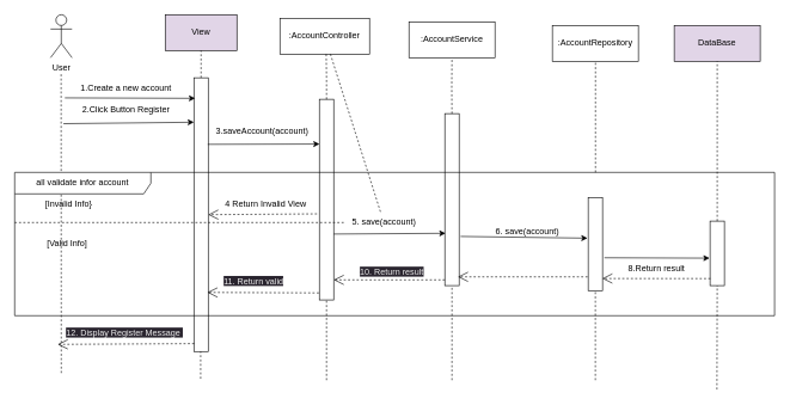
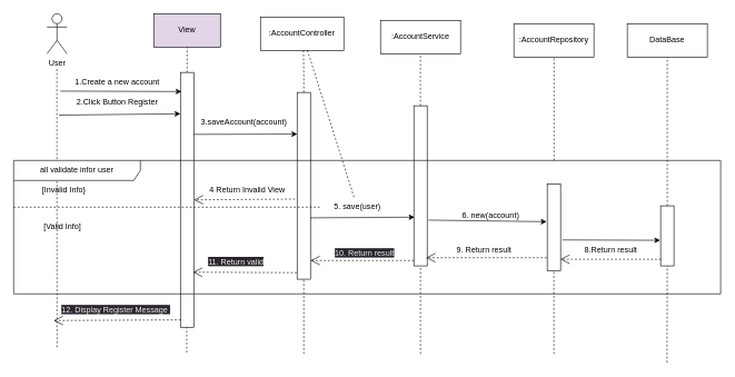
- <mxCell id="7" value="DataBase" style="rounded=0;whiteSpace=wrap;html=1;fillColor=#e1d5e7;" parent="1" vertex="1"><mxGeometry x="940" y="35" width="120" height="50" as="geometry" /></mxCell>
+ <mxCell id="7" value="DataBase" style="rounded=0;whiteSpace=wrap;html=1;" parent="1" vertex="1"><mxGeometry x="940" y="35" width="120" height="50" as="geometry" /></mxCell>
- <mxCell id="29" value="all validate infor account" style="shape=umlFrame;whiteSpace=wrap;html=1;pointerEvents=0;width=190;height=30;" parent="1" vertex="1"><mxGeometry x="20" y="240" width="1060" height="200" as="geometry" /></mxCell>
+ <mxCell id="29" value="all validate infor user" style="shape=umlFrame;whiteSpace=wrap;html=1;pointerEvents=0;width=190;height=30;" parent="1" vertex="1"><mxGeometry x="20" y="240" width="1060" height="200" as="geometry" /></mxCell>
- <mxCell id="51" value="5. save(account)" style="text;html=1;align=center;verticalAlign=middle;resizable=0;points=[];autosize=1;strokeColor=none;fillColor=none;" parent="1" vertex="1"><mxGeometry x="480" y="295" width="110" height="30" as="geometry" /></mxCell>
+ <mxCell id="51" value="5. save(user)" style="text;html=1;align=center;verticalAlign=middle;resizable=0;points=[];autosize=1;strokeColor=none;fillColor=none;" parent="1" vertex="1"><mxGeometry x="480" y="295" width="110" height="30" as="geometry" /></mxCell>
- <mxCell id="33" value="6. save(account)" style="text;html=1;align=center;verticalAlign=middle;resizable=0;points=[];autosize=1;strokeColor=none;fillColor=none;" parent="1" vertex="1"><mxGeometry x="680" y="308" width="110" height="30" as="geometry" /></mxCell>
+ <mxCell id="33" value="6. new(account)" style="text;html=1;align=center;verticalAlign=middle;resizable=0;points=[];autosize=1;strokeColor=none;fillColor=none;" parent="1" vertex="1"><mxGeometry x="680" y="308" width="110" height="30" as="geometry" /></mxCell>
+ <mxCell id="38" value="9. Return result" style="text;html=1;align=center;verticalAlign=middle;resizable=0;points=[];autosize=1;strokeColor=none;fillColor=none;" parent="1" vertex="1"><mxGeometry x="670" y="360" width="110" height="30" as="geometry" /></mxCell>
